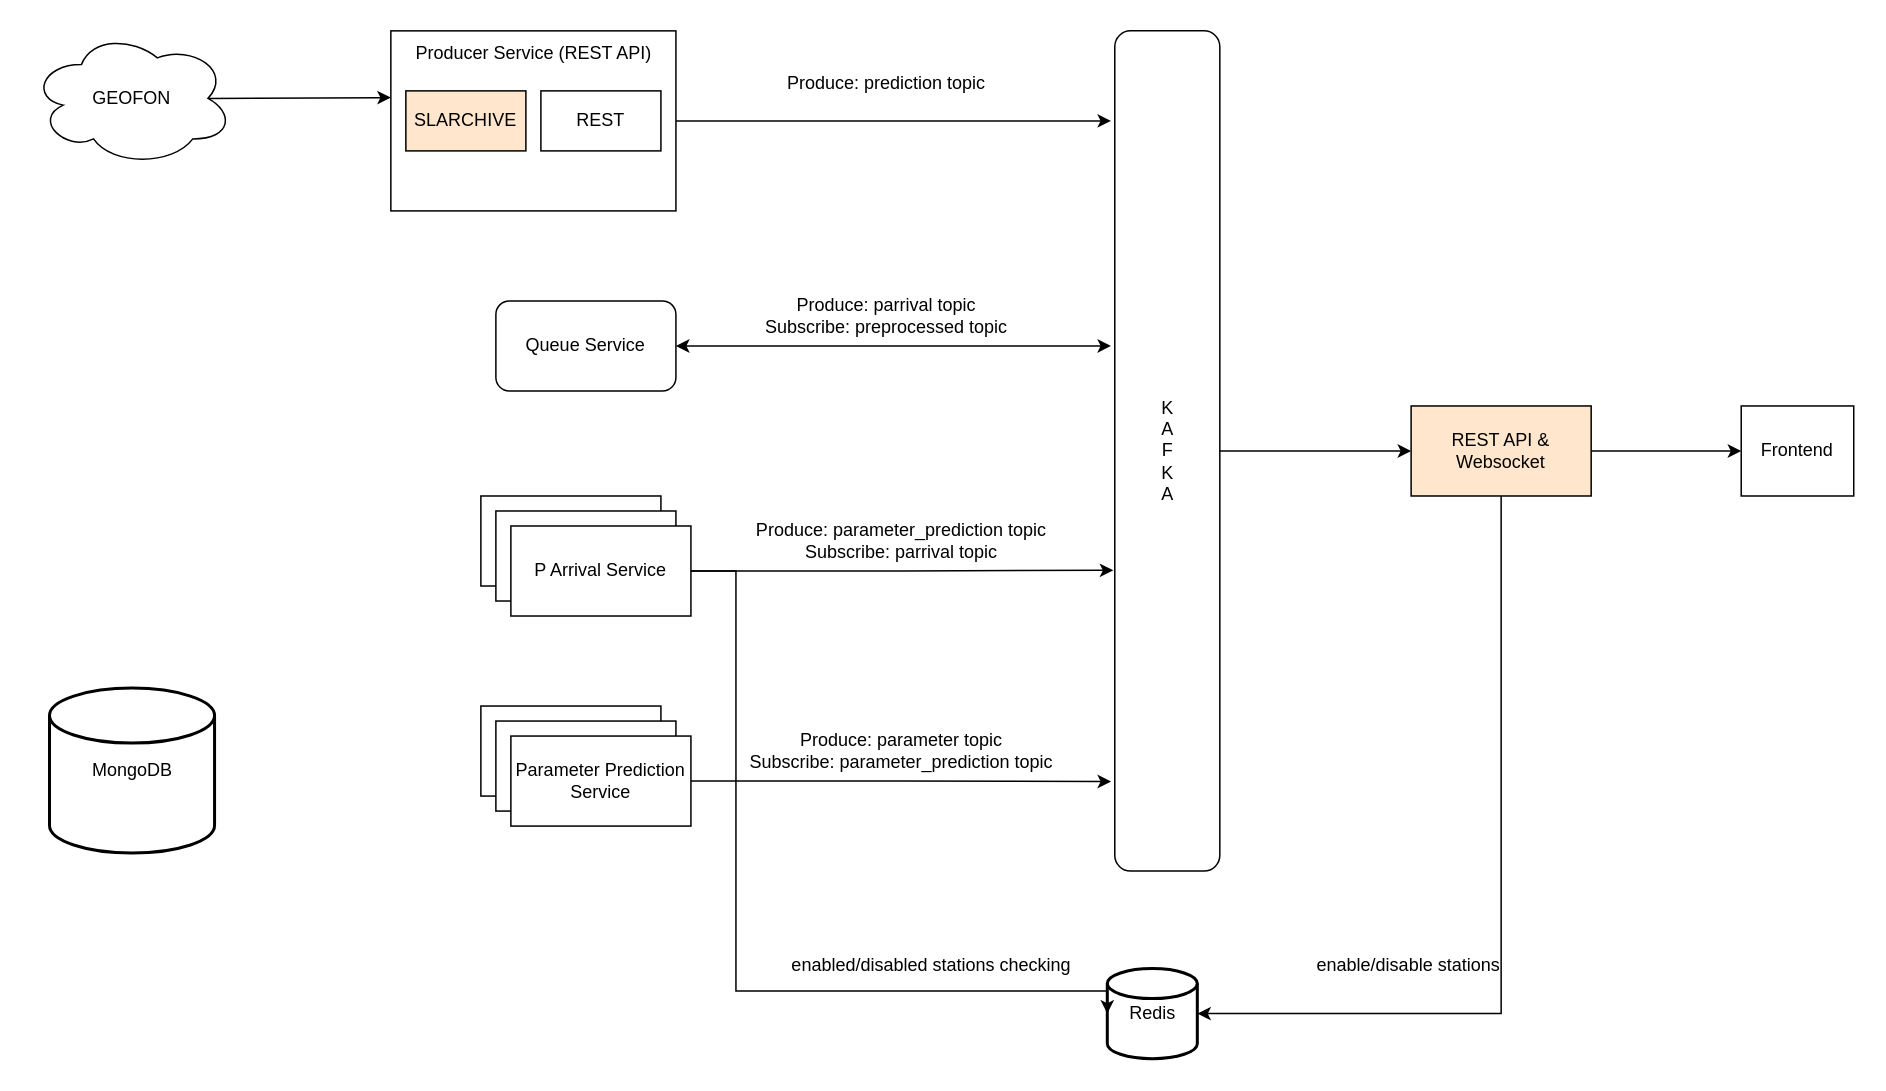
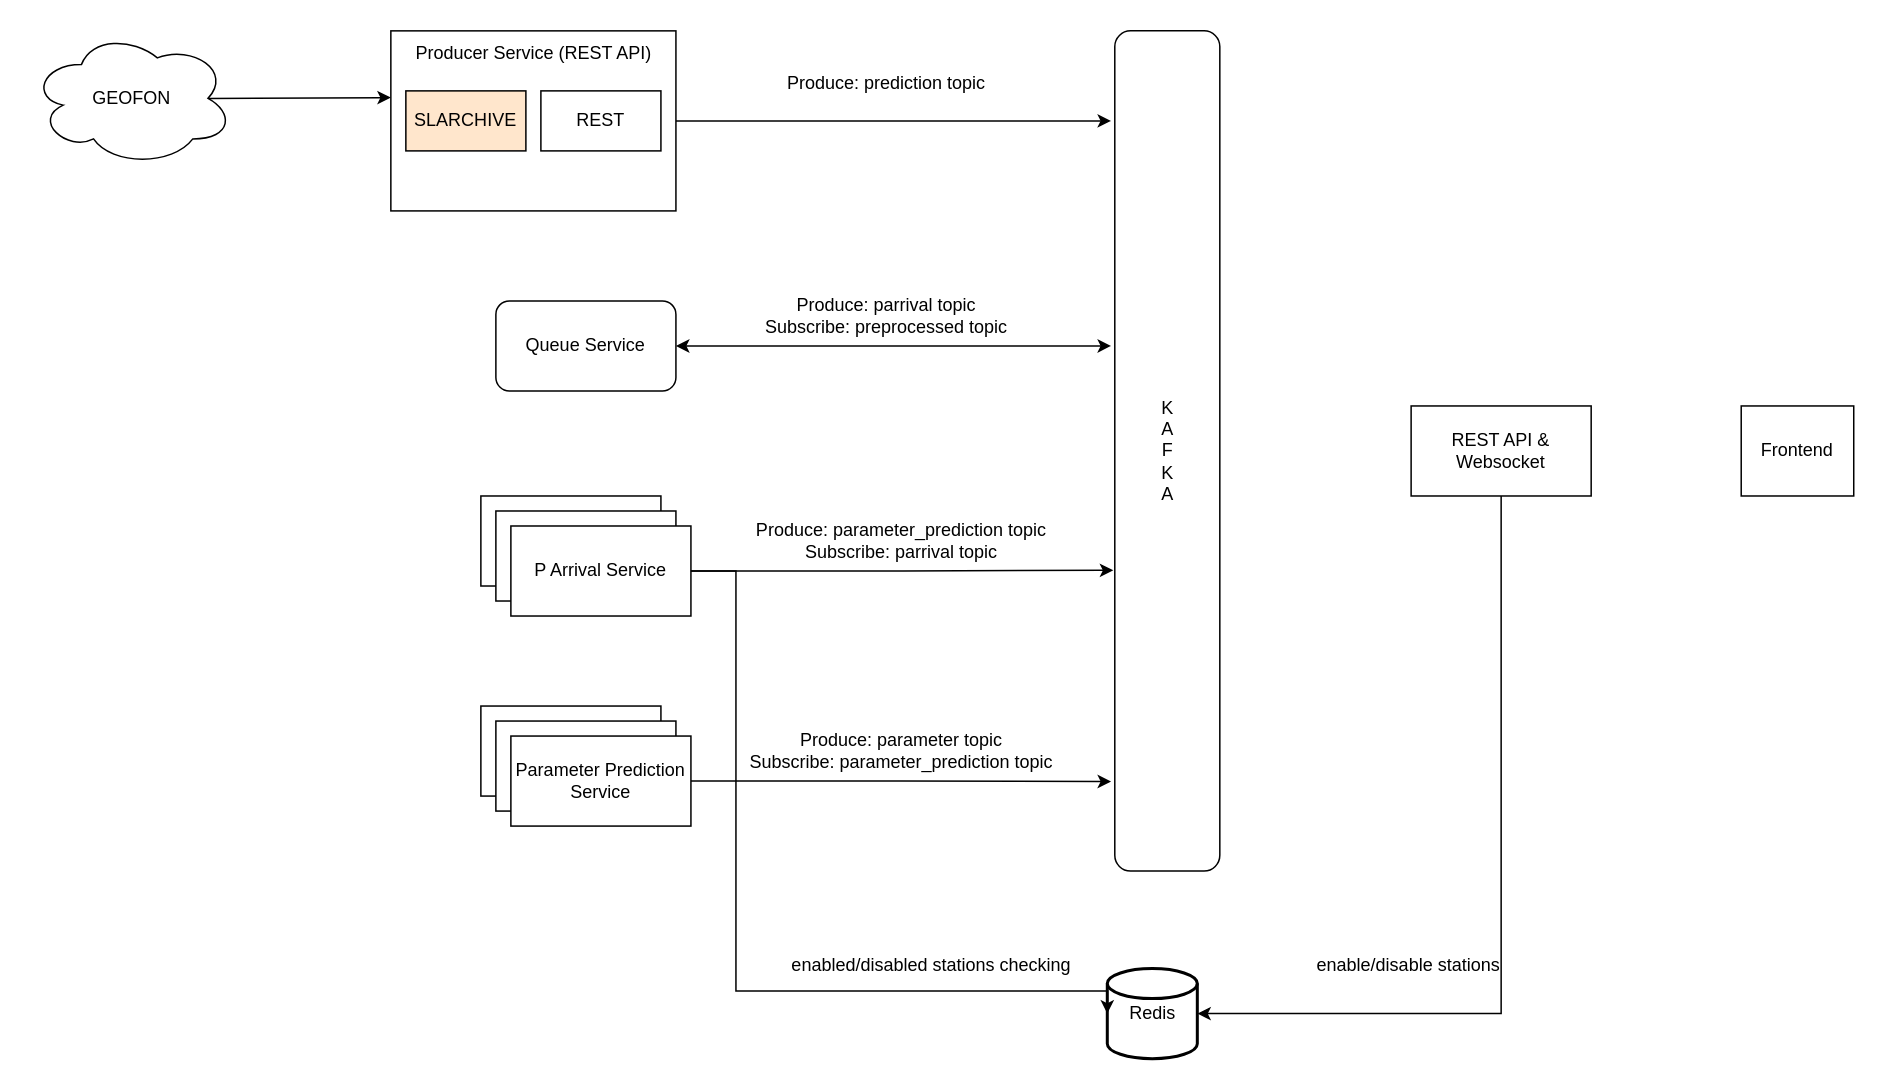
- <mxCell id="4" style="edgeStyle=orthogonalEdgeStyle;rounded=0;orthogonalLoop=1;jettySize=auto;html=1;exitX=1;exitY=0.5;exitDx=0;exitDy=0;entryX=0;entryY=0.5;entryDx=0;entryDy=0;" edge="1" parent="1" source="5" target="25"><mxGeometry relative="1" as="geometry" /></mxCell>
- <mxCell id="25" value="REST API &amp;amp; Websocket" style="rounded=0;whiteSpace=wrap;html=1;fillColor=#ffe6cc;" vertex="1" parent="1"><mxGeometry x="940" y="270" width="120" height="60" as="geometry" /></mxCell>
+ <mxCell id="25" value="REST API &amp;amp; Websocket" style="rounded=0;whiteSpace=wrap;html=1;" vertex="1" parent="1"><mxGeometry x="940" y="270" width="120" height="60" as="geometry" /></mxCell>
- <mxCell id="24" style="edgeStyle=orthogonalEdgeStyle;rounded=0;orthogonalLoop=1;jettySize=auto;html=1;exitX=1;exitY=0.5;exitDx=0;exitDy=0;entryX=0;entryY=0.5;entryDx=0;entryDy=0;" edge="1" parent="1" source="25" target="26"><mxGeometry relative="1" as="geometry" /></mxCell>
- <mxCell id="36" value="MongoDB" style="strokeWidth=2;html=1;shape=mxgraph.flowchart.database;whiteSpace=wrap;" vertex="1" parent="1"><mxGeometry x="32.5" y="458" width="110" height="110" as="geometry" /></mxCell>
